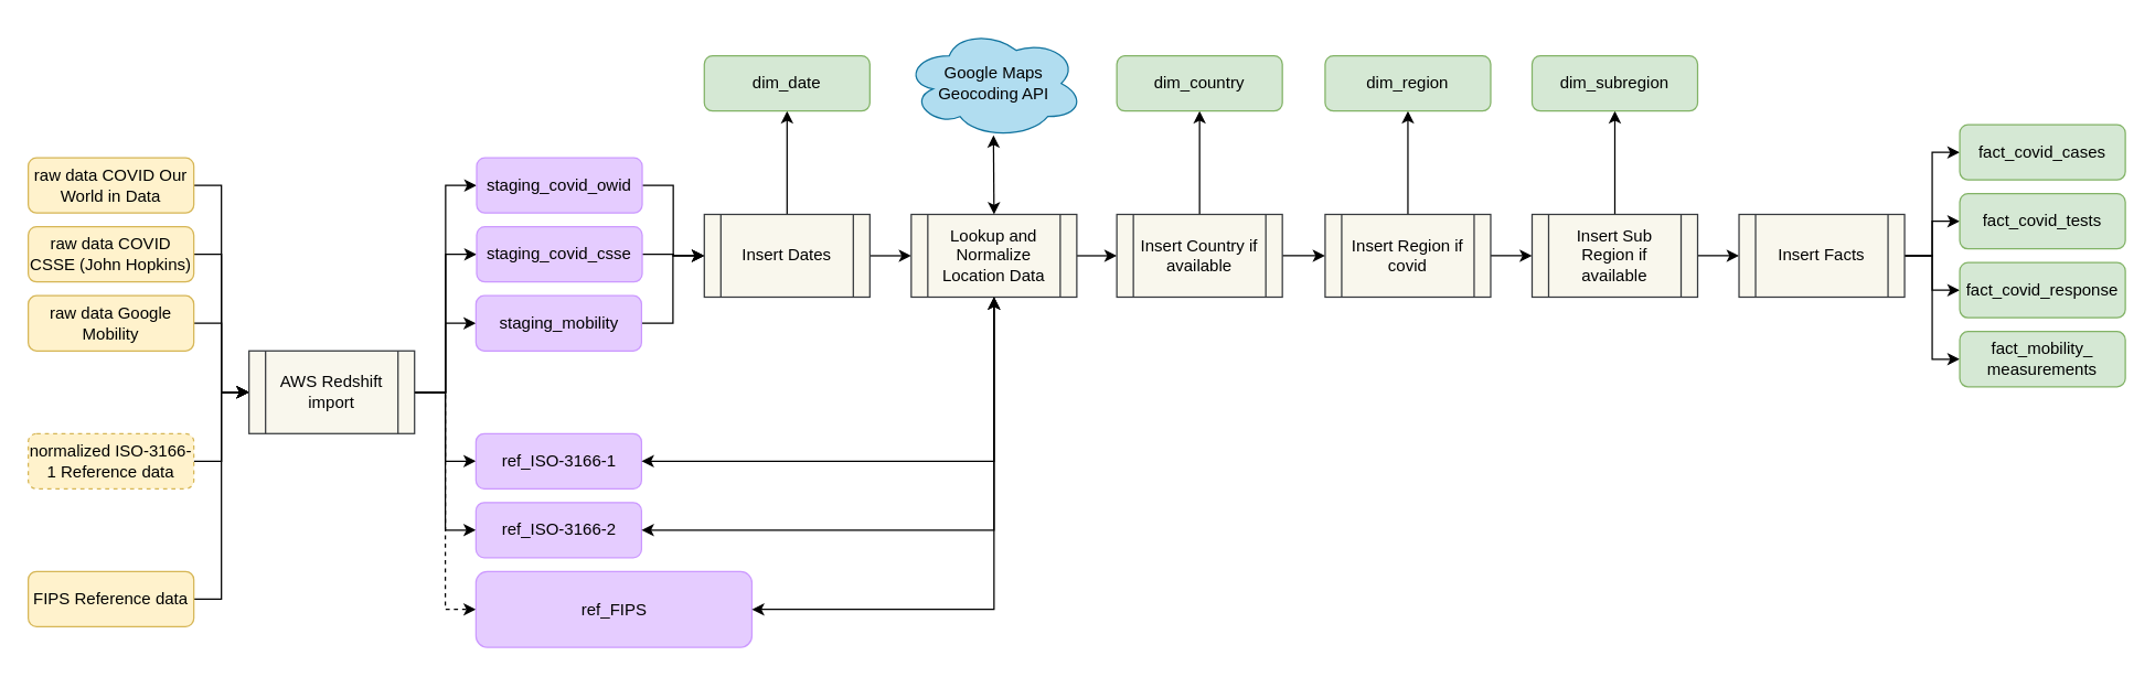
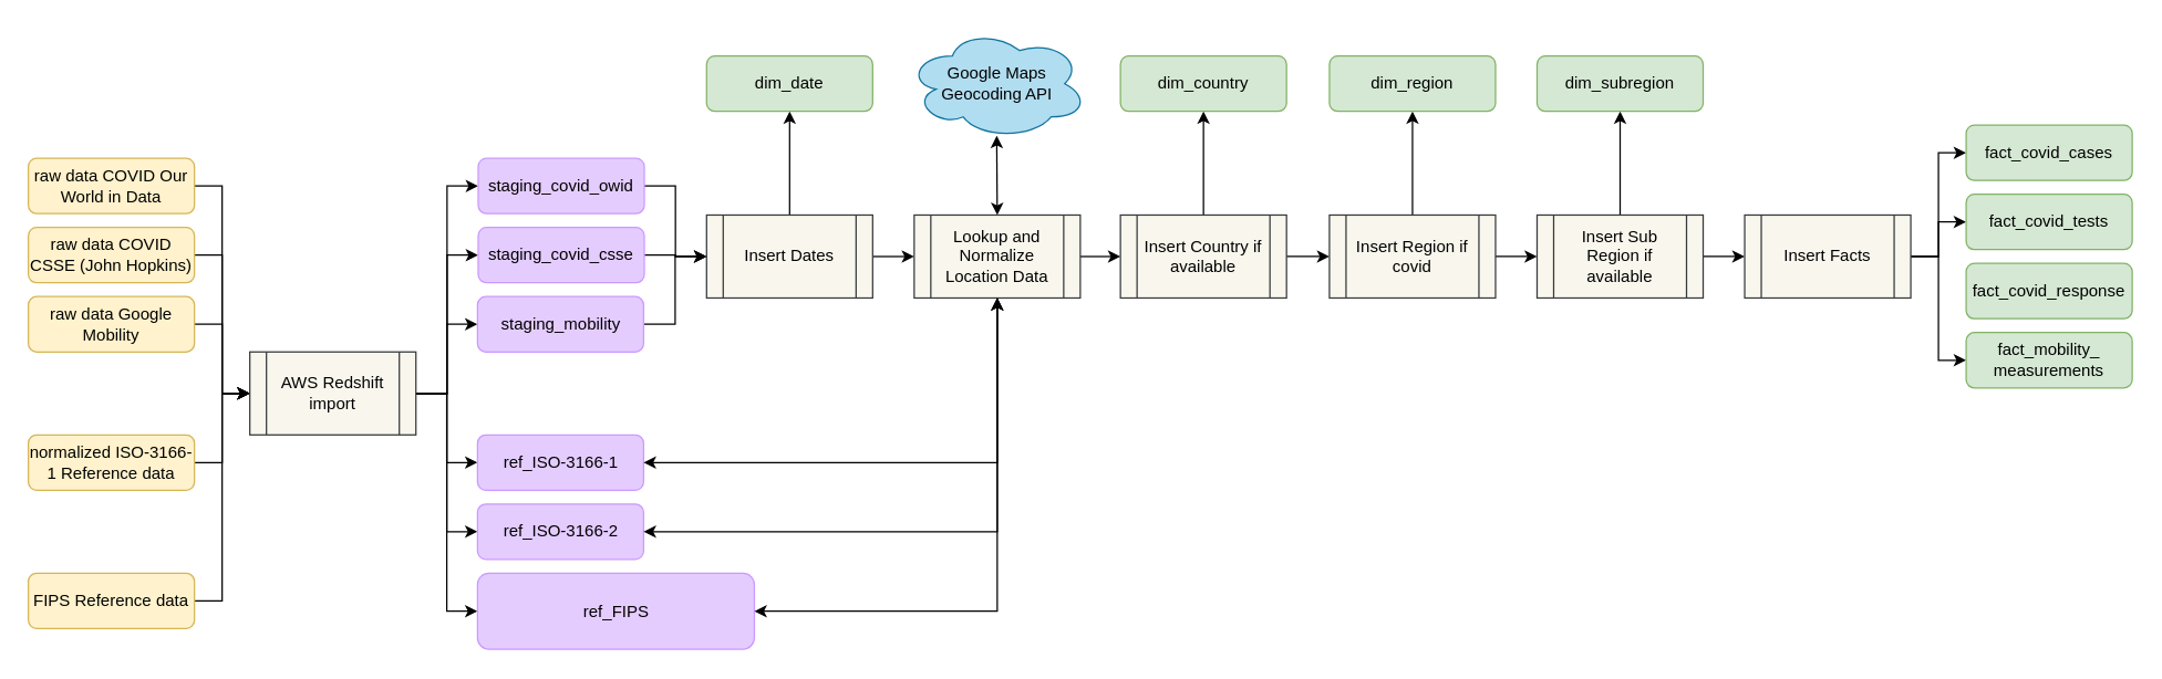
- <mxCell id="52" style="edgeStyle=orthogonalEdgeStyle;rounded=0;orthogonalLoop=1;jettySize=auto;html=1;exitX=1;exitY=0.5;exitDx=0;exitDy=0;entryX=0;entryY=0.5;entryDx=0;entryDy=0;" parent="1" source="54" target="58" edge="1"><mxGeometry relative="1" as="geometry" /></mxCell>
- <mxCell id="10" value="normalized ISO-3166-1 Reference data" style="rounded=1;whiteSpace=wrap;html=1;fontSize=12;glass=0;strokeWidth=1;shadow=0;fillColor=#fff2cc;strokeColor=#d6b656;dashed=1;" parent="1" vertex="1"><mxGeometry x="20" y="314" width="120" height="40" as="geometry" /></mxCell>
+ <mxCell id="10" value="normalized ISO-3166-1 Reference data" style="rounded=1;whiteSpace=wrap;html=1;fontSize=12;glass=0;strokeWidth=1;shadow=0;fillColor=#fff2cc;strokeColor=#d6b656;" parent="1" vertex="1"><mxGeometry x="20" y="314" width="120" height="40" as="geometry" /></mxCell>
- <mxCell id="18" style="edgeStyle=orthogonalEdgeStyle;rounded=0;orthogonalLoop=1;jettySize=auto;html=1;exitX=1;exitY=0.5;exitDx=0;exitDy=0;entryX=0;entryY=0.5;entryDx=0;entryDy=0;dashed=1;" parent="1" source="19" target="28" edge="1"><mxGeometry relative="1" as="geometry" /></mxCell>
+ <mxCell id="18" style="edgeStyle=orthogonalEdgeStyle;rounded=0;orthogonalLoop=1;jettySize=auto;html=1;exitX=1;exitY=0.5;exitDx=0;exitDy=0;entryX=0;entryY=0.5;entryDx=0;entryDy=0;" parent="1" source="19" target="28" edge="1"><mxGeometry relative="1" as="geometry" /></mxCell>
